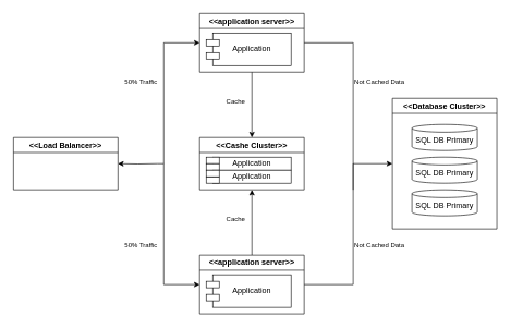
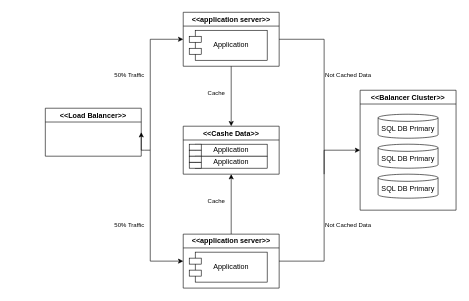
- <mxCell id="3" value="&amp;lt;&amp;lt;Database Cluster&amp;gt;&amp;gt;" style="swimlane;whiteSpace=wrap;html=1;" vertex="1" parent="1"><mxGeometry x="600" y="150" width="160" height="200" as="geometry" /></mxCell>
+ <mxCell id="3" value="&amp;lt;&amp;lt;Balancer Cluster&amp;gt;&amp;gt;" style="swimlane;whiteSpace=wrap;html=1;" vertex="1" parent="1"><mxGeometry x="600" y="150" width="160" height="200" as="geometry" /></mxCell>
- <mxCell id="21" value="&amp;lt;&amp;lt;Cashe Cluster&amp;gt;&amp;gt;" style="swimlane;whiteSpace=wrap;html=1;" vertex="1" parent="1"><mxGeometry x="305" y="210" width="160" height="80" as="geometry" /></mxCell>
+ <mxCell id="21" value="&amp;lt;&amp;lt;Cashe Data&amp;gt;&amp;gt;" style="swimlane;whiteSpace=wrap;html=1;" vertex="1" parent="1"><mxGeometry x="305" y="210" width="160" height="80" as="geometry" /></mxCell>
- <mxCell id="32" value="&amp;lt;&amp;lt;Load Balancer&amp;gt;&amp;gt;" style="swimlane;whiteSpace=wrap;html=1;" vertex="1" parent="1"><mxGeometry x="20" y="210" width="160" height="80" as="geometry" /></mxCell>
+ <mxCell id="32" value="&amp;lt;&amp;lt;Load Balancer&amp;gt;&amp;gt;" style="swimlane;whiteSpace=wrap;html=1;" vertex="1" parent="1"><mxGeometry x="75" y="180" width="160" height="80" as="geometry" /></mxCell>
